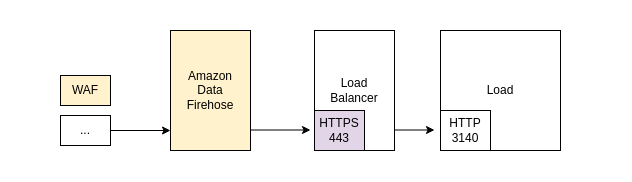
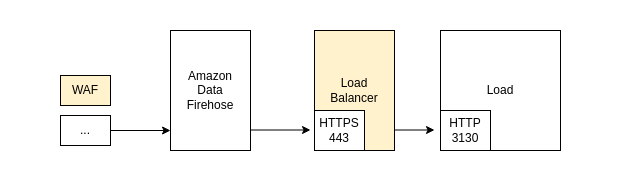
- <mxCell id="10" value="&lt;div&gt;Amazon&lt;div&gt;Data&lt;/div&gt;&lt;div&gt;Firehose&lt;/div&gt;&lt;/div&gt;" style="rounded=0;whiteSpace=wrap;html=1;fillColor=#fff2cc;" parent="1" vertex="1"><mxGeometry x="170" y="30" width="80" height="120" as="geometry" /></mxCell>
+ <mxCell id="10" value="&lt;div&gt;Amazon&lt;div&gt;Data&lt;/div&gt;&lt;div&gt;Firehose&lt;/div&gt;&lt;/div&gt;" style="rounded=0;whiteSpace=wrap;html=1;" parent="1" vertex="1"><mxGeometry x="170" y="30" width="80" height="120" as="geometry" /></mxCell>
- <mxCell id="3" value="Load&lt;br&gt;Balancer" style="rounded=0;whiteSpace=wrap;html=1;" parent="1" vertex="1"><mxGeometry x="314" y="30" width="80" height="120" as="geometry" /></mxCell>
+ <mxCell id="3" value="Load&lt;br&gt;Balancer" style="rounded=0;whiteSpace=wrap;html=1;fillColor=#fff2cc;" parent="1" vertex="1"><mxGeometry x="314" y="30" width="80" height="120" as="geometry" /></mxCell>
- <mxCell id="5" value="HTTPS&lt;br&gt;443" style="rounded=0;whiteSpace=wrap;html=1;fillColor=#e1d5e7;" parent="1" vertex="1"><mxGeometry x="314" y="110" width="50" height="40" as="geometry" /></mxCell>
+ <mxCell id="5" value="HTTPS&lt;br&gt;443" style="rounded=0;whiteSpace=wrap;html=1;" parent="1" vertex="1"><mxGeometry x="314" y="110" width="50" height="40" as="geometry" /></mxCell>
- <mxCell id="6" value="HTTP&lt;br&gt;3140" style="rounded=0;whiteSpace=wrap;html=1;" parent="1" vertex="1"><mxGeometry x="440" y="110" width="50" height="40" as="geometry" /></mxCell>
+ <mxCell id="6" value="HTTP&lt;br&gt;3130" style="rounded=0;whiteSpace=wrap;html=1;" parent="1" vertex="1"><mxGeometry x="440" y="110" width="50" height="40" as="geometry" /></mxCell>
